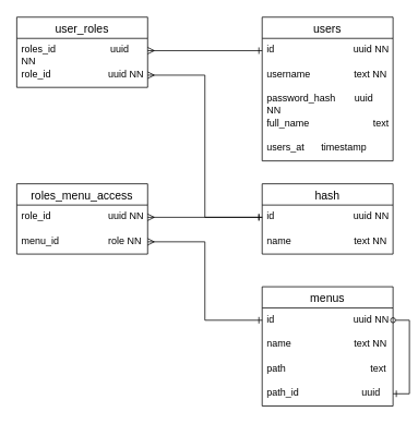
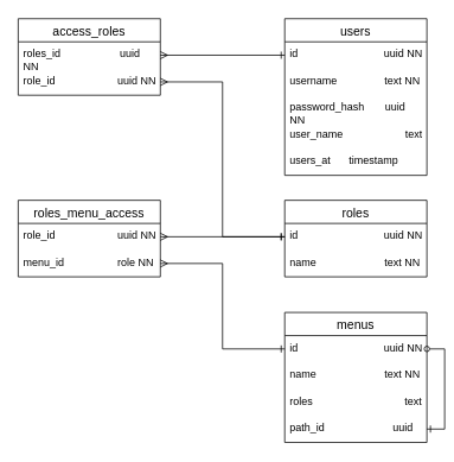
- <mxCell id="2" value="user_roles" style="swimlane;fontStyle=0;childLayout=stackLayout;horizontal=1;startSize=26;horizontalStack=0;resizeParent=1;resizeParentMax=0;resizeLast=0;collapsible=1;marginBottom=0;align=center;fontSize=14;" vertex="1" parent="1"><mxGeometry x="20" y="20" width="160" height="86" as="geometry" /></mxCell>
+ <mxCell id="2" value="access_roles" style="swimlane;fontStyle=0;childLayout=stackLayout;horizontal=1;startSize=26;horizontalStack=0;resizeParent=1;resizeParentMax=0;resizeLast=0;collapsible=1;marginBottom=0;align=center;fontSize=14;" vertex="1" parent="1"><mxGeometry x="20" y="20" width="160" height="86" as="geometry" /></mxCell>
- <mxCell id="9" value="full_name&lt;span style=&quot;white-space: pre;&quot;&gt;&#09;&lt;/span&gt;&lt;span style=&quot;white-space: pre;&quot;&gt;&#09;&lt;/span&gt;&amp;nbsp; &amp;nbsp; &amp;nbsp; &amp;nbsp;text" style="text;strokeColor=none;fillColor=none;spacingLeft=4;spacingRight=4;overflow=hidden;rotatable=0;points=[[0,0.5],[1,0.5]];portConstraint=eastwest;fontSize=12;whiteSpace=wrap;html=1;" vertex="1" parent="5"><mxGeometry y="116" width="160" height="30" as="geometry" /></mxCell>
+ <mxCell id="9" value="user_name&lt;span style=&quot;white-space: pre;&quot;&gt;&#09;&lt;/span&gt;&lt;span style=&quot;white-space: pre;&quot;&gt;&#09;&lt;/span&gt;&amp;nbsp; &amp;nbsp; &amp;nbsp; &amp;nbsp;text" style="text;strokeColor=none;fillColor=none;spacingLeft=4;spacingRight=4;overflow=hidden;rotatable=0;points=[[0,0.5],[1,0.5]];portConstraint=eastwest;fontSize=12;whiteSpace=wrap;html=1;" vertex="1" parent="5"><mxGeometry y="116" width="160" height="30" as="geometry" /></mxCell>
- <mxCell id="12" value="hash" style="swimlane;fontStyle=0;childLayout=stackLayout;horizontal=1;startSize=26;horizontalStack=0;resizeParent=1;resizeParentMax=0;resizeLast=0;collapsible=1;marginBottom=0;align=center;fontSize=14;" vertex="1" parent="1"><mxGeometry x="320" y="224" width="160" height="86" as="geometry" /></mxCell>
+ <mxCell id="12" value="roles" style="swimlane;fontStyle=0;childLayout=stackLayout;horizontal=1;startSize=26;horizontalStack=0;resizeParent=1;resizeParentMax=0;resizeLast=0;collapsible=1;marginBottom=0;align=center;fontSize=14;" vertex="1" parent="1"><mxGeometry x="320" y="224" width="160" height="86" as="geometry" /></mxCell>
- <mxCell id="21" value="path&amp;nbsp; &amp;nbsp; &amp;nbsp; &amp;nbsp; &amp;nbsp; &amp;nbsp; &amp;nbsp; &amp;nbsp; &amp;nbsp; &amp;nbsp; &amp;nbsp; &amp;nbsp; &amp;nbsp; &amp;nbsp; &amp;nbsp; &amp;nbsp;text" style="text;strokeColor=none;fillColor=none;spacingLeft=4;spacingRight=4;overflow=hidden;rotatable=0;points=[[0,0.5],[1,0.5]];portConstraint=eastwest;fontSize=12;whiteSpace=wrap;html=1;" vertex="1" parent="18"><mxGeometry y="86" width="160" height="30" as="geometry" /></mxCell>
+ <mxCell id="21" value="roles&amp;nbsp; &amp;nbsp; &amp;nbsp; &amp;nbsp; &amp;nbsp; &amp;nbsp; &amp;nbsp; &amp;nbsp; &amp;nbsp; &amp;nbsp; &amp;nbsp; &amp;nbsp; &amp;nbsp; &amp;nbsp; &amp;nbsp; &amp;nbsp;text" style="text;strokeColor=none;fillColor=none;spacingLeft=4;spacingRight=4;overflow=hidden;rotatable=0;points=[[0,0.5],[1,0.5]];portConstraint=eastwest;fontSize=12;whiteSpace=wrap;html=1;" vertex="1" parent="18"><mxGeometry y="86" width="160" height="30" as="geometry" /></mxCell>
